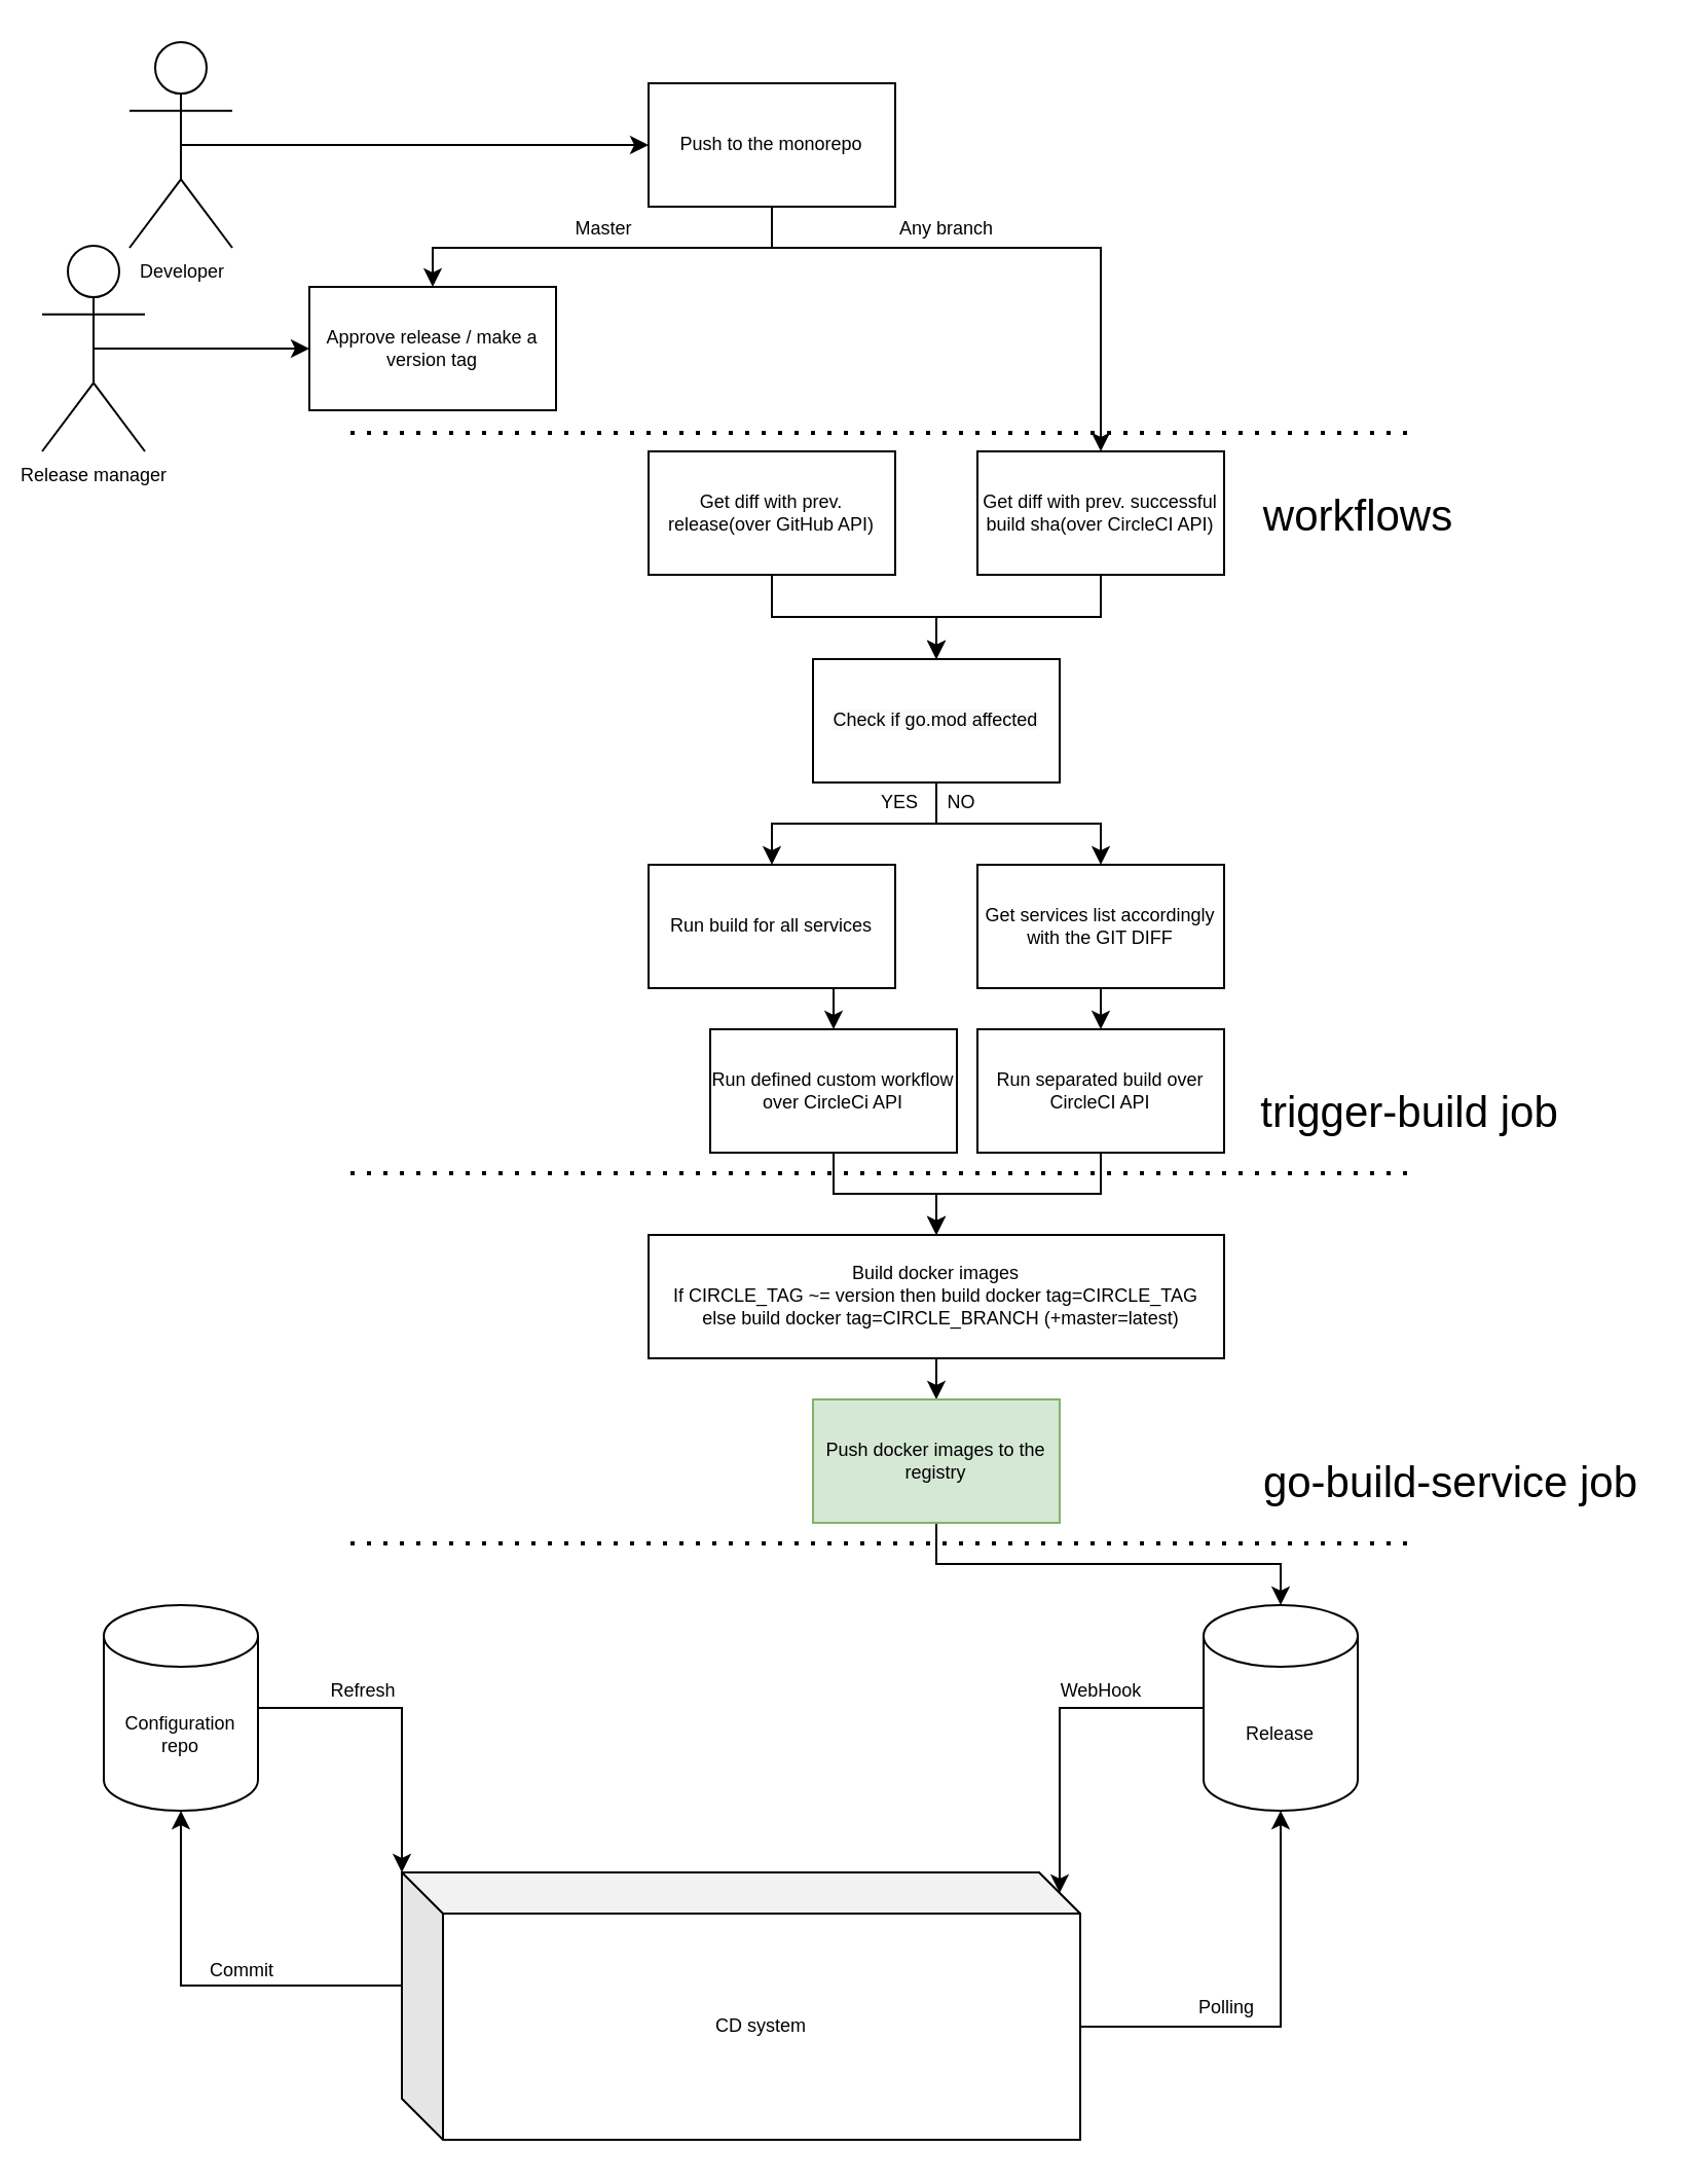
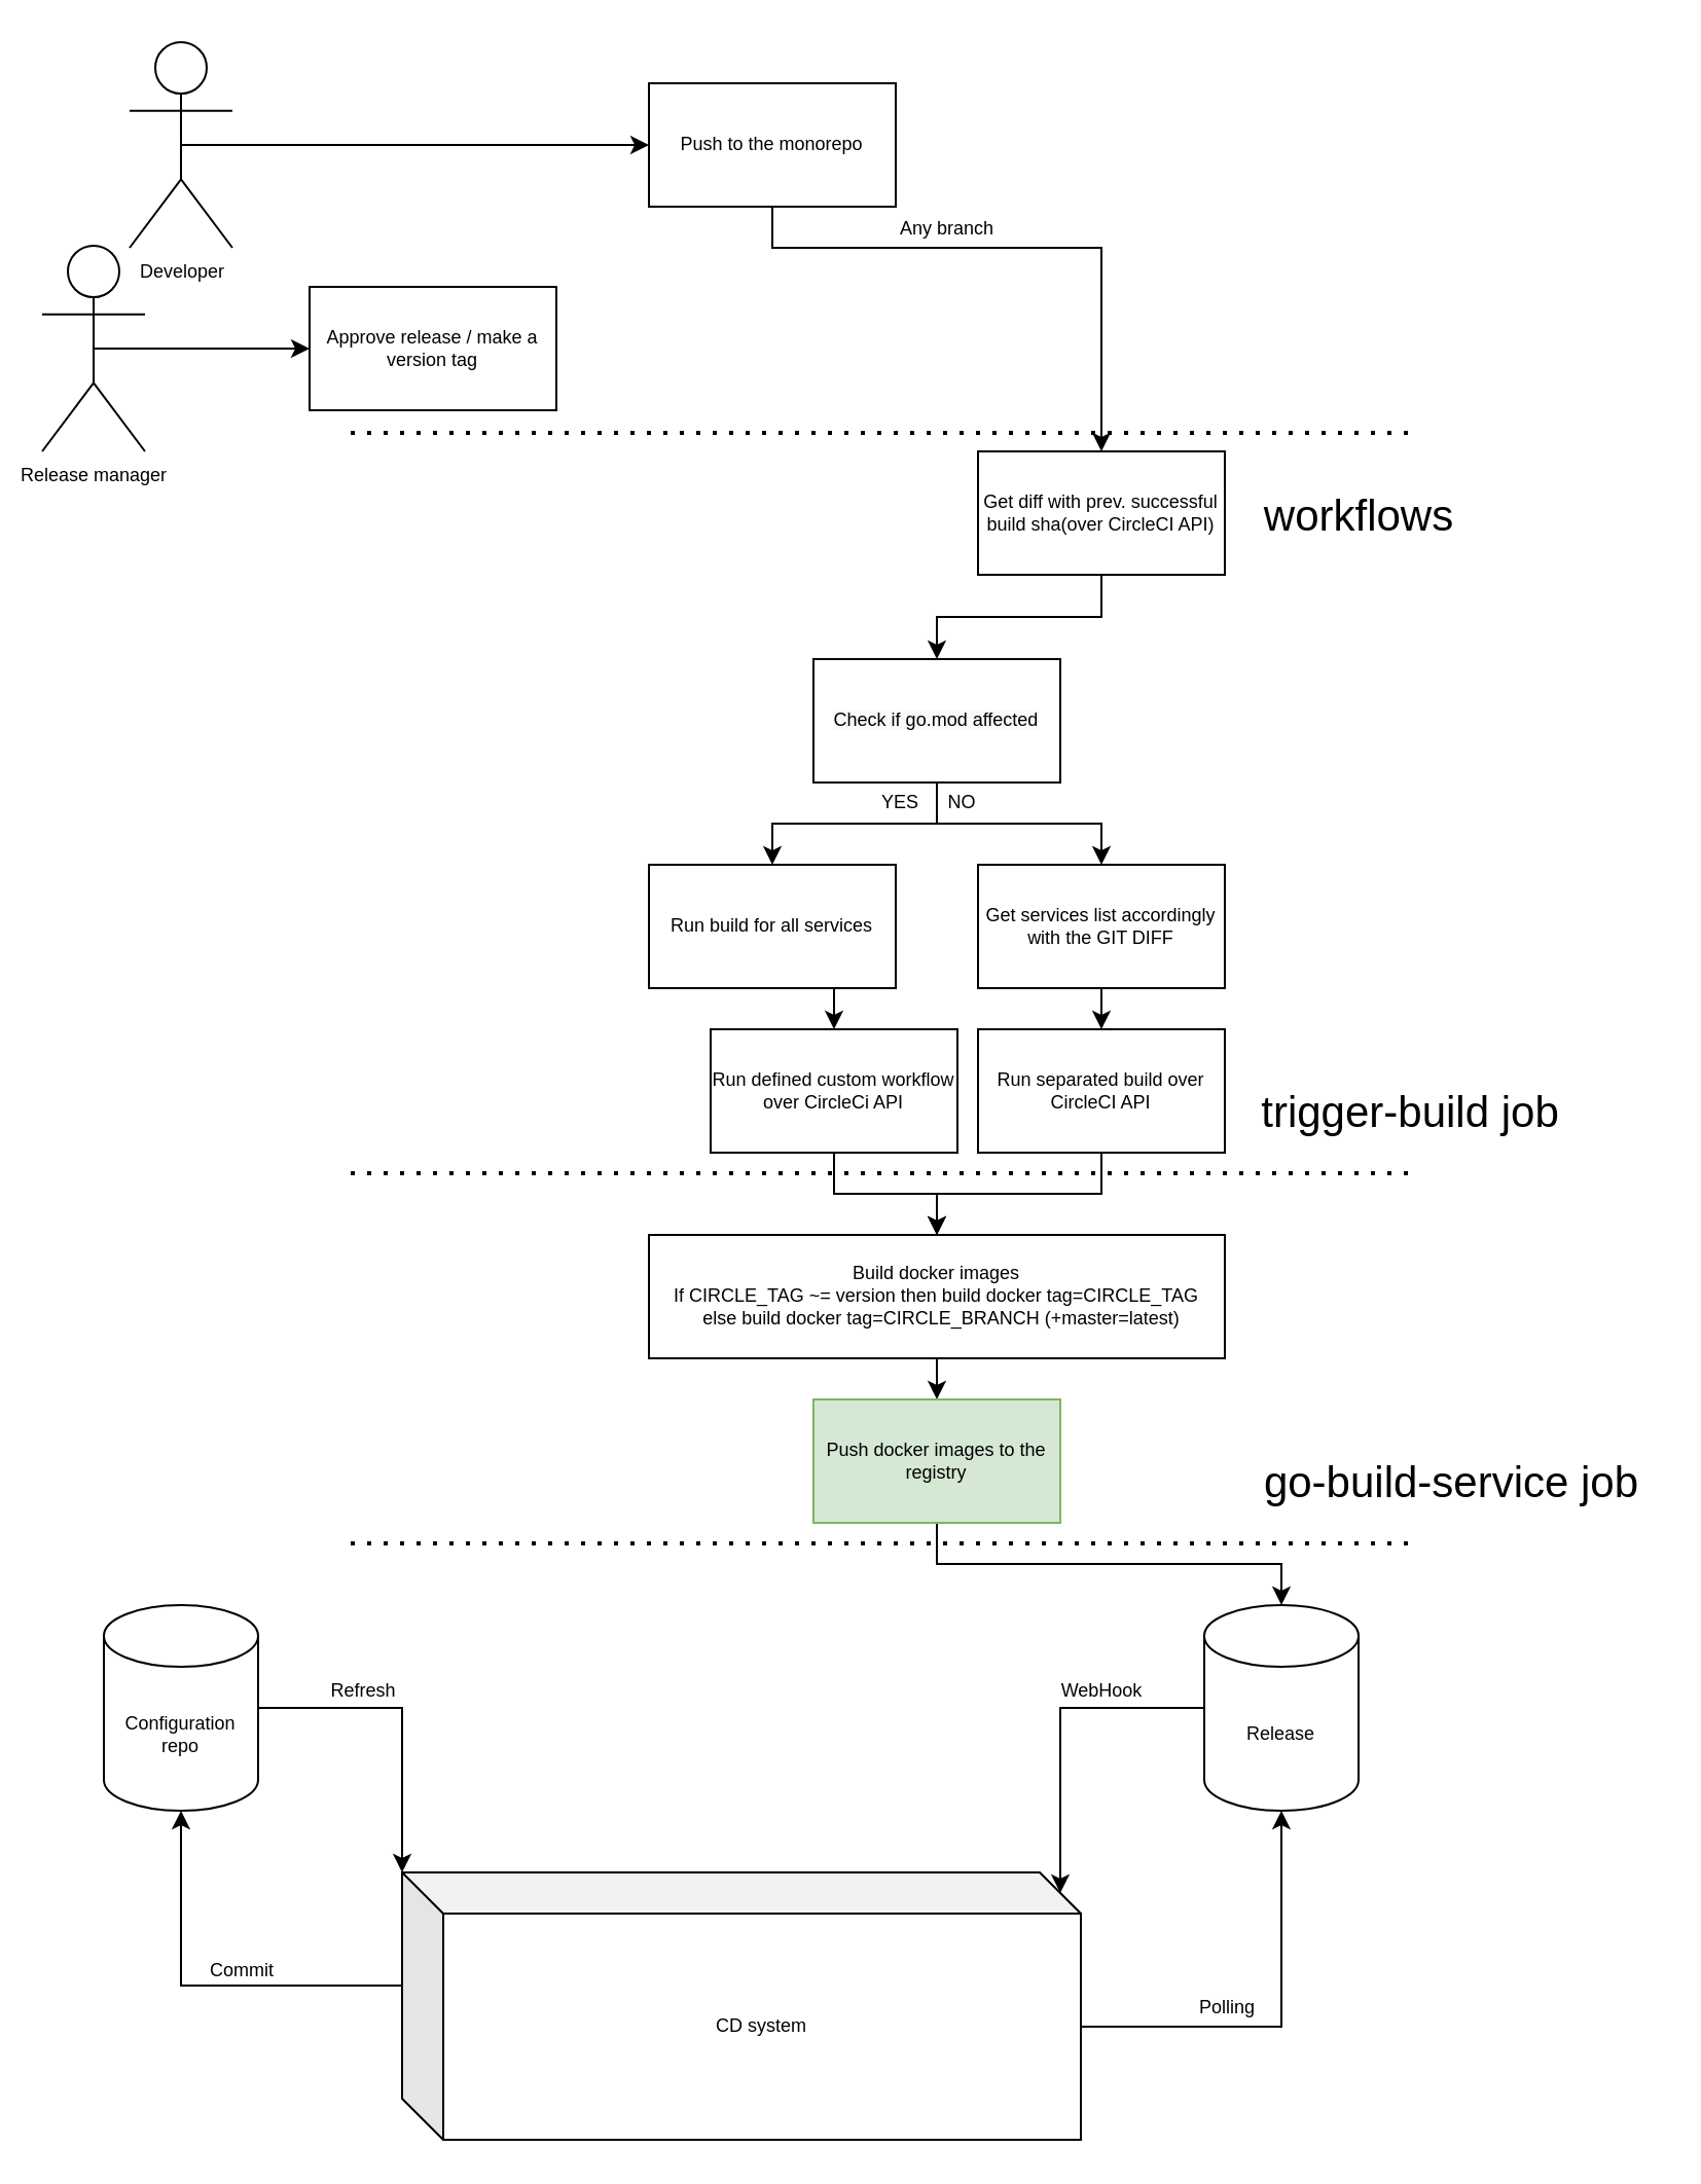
- <mxCell id="21" style="edgeStyle=orthogonalEdgeStyle;rounded=0;orthogonalLoop=1;jettySize=auto;html=1;exitX=0.5;exitY=1;exitDx=0;exitDy=0;entryX=0.5;entryY=0;entryDx=0;entryDy=0;fontSize=9;" edge="1" parent="1" source="25" target="34"><mxGeometry relative="1" as="geometry"><Array as="points"><mxPoint x="375" y="120" /><mxPoint x="210" y="120" /></Array></mxGeometry></mxCell>
- <mxCell id="22" value="Master" style="edgeLabel;html=1;align=center;verticalAlign=middle;resizable=0;points=[];fontSize=9;" vertex="1" connectable="0" parent="21"><mxGeometry x="0.226" y="-3" relative="1" as="geometry"><mxPoint x="22" y="-7" as="offset" /></mxGeometry></mxCell>
- <mxCell id="43" value="Get diff with prev. release(over GitHub API)" style="rounded=0;whiteSpace=wrap;html=1;fontSize=9;" vertex="1" parent="1"><mxGeometry x="315" y="219" width="120" height="60" as="geometry" /></mxCell>
- <mxCell id="42" style="edgeStyle=orthogonalEdgeStyle;rounded=0;orthogonalLoop=1;jettySize=auto;html=1;exitX=0.5;exitY=1;exitDx=0;exitDy=0;entryX=0.5;entryY=0;entryDx=0;entryDy=0;fontSize=9;" edge="1" parent="1" source="43" target="4"><mxGeometry relative="1" as="geometry" /></mxCell>
